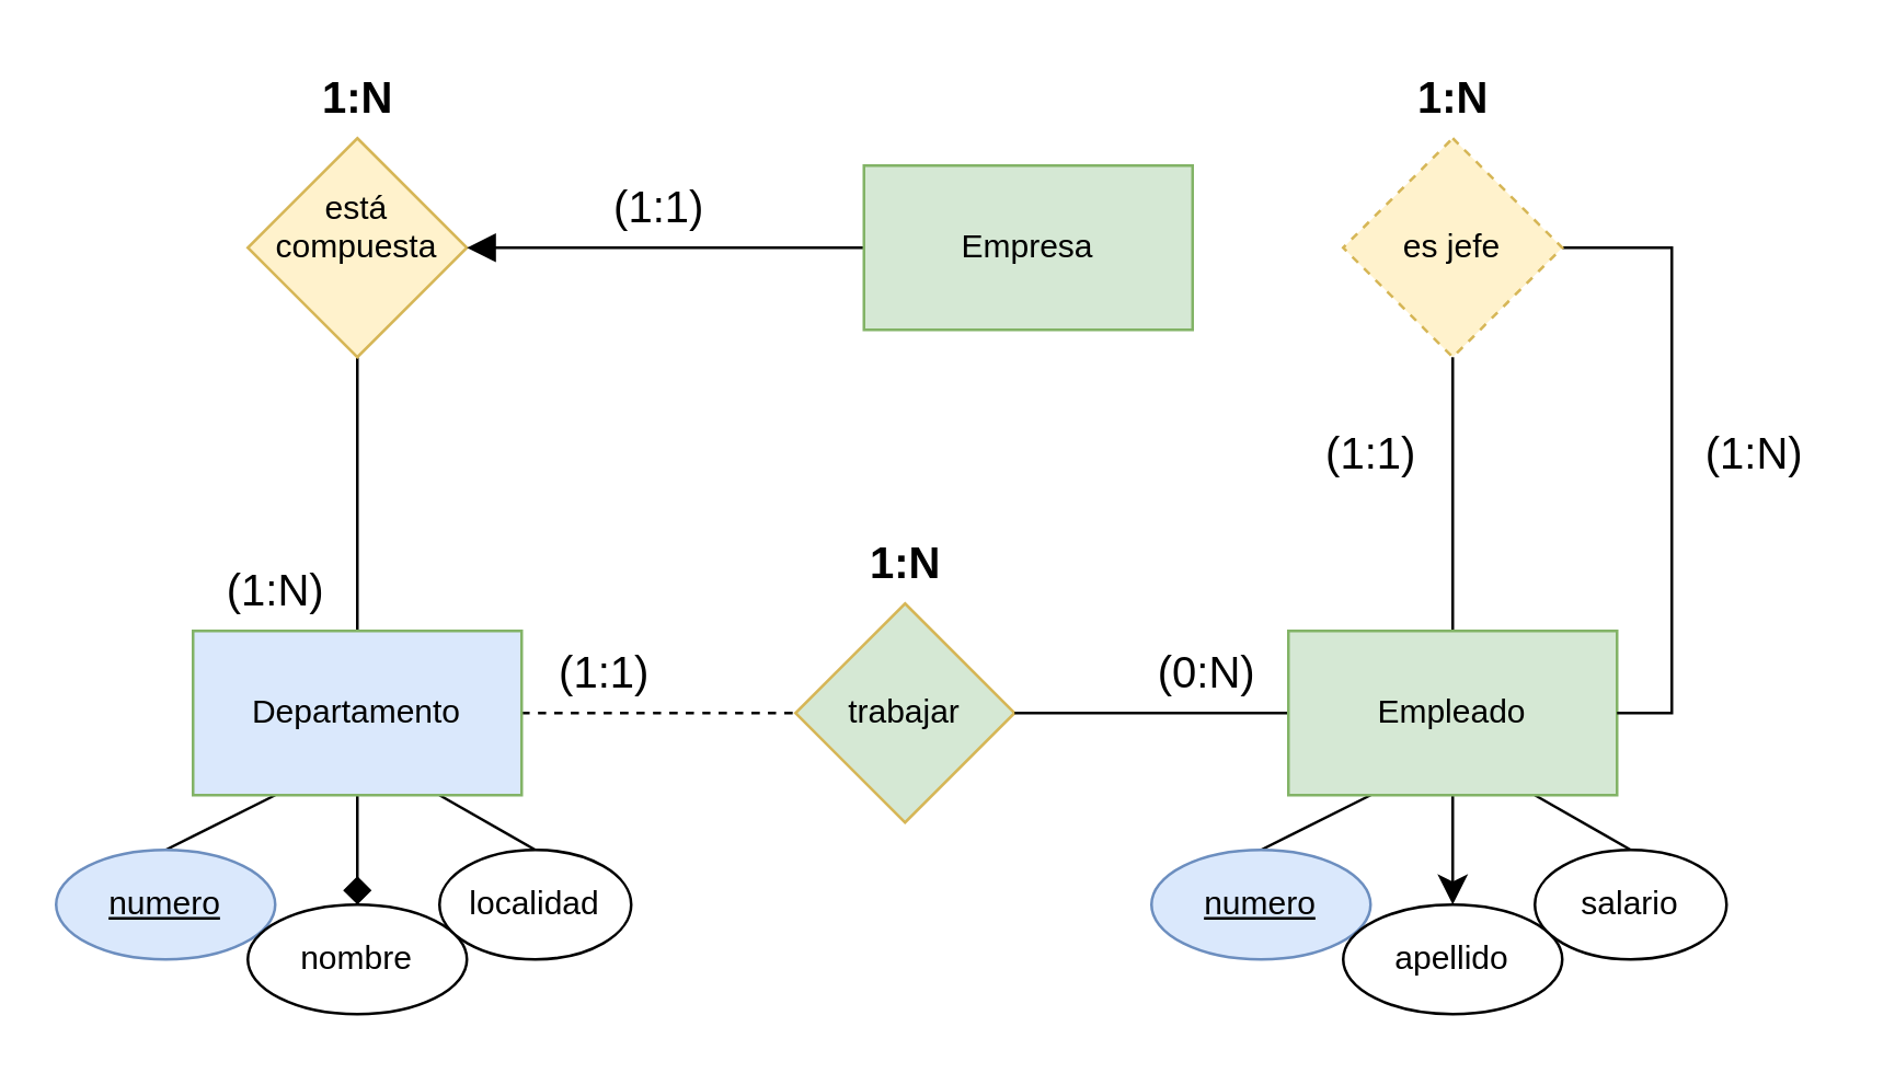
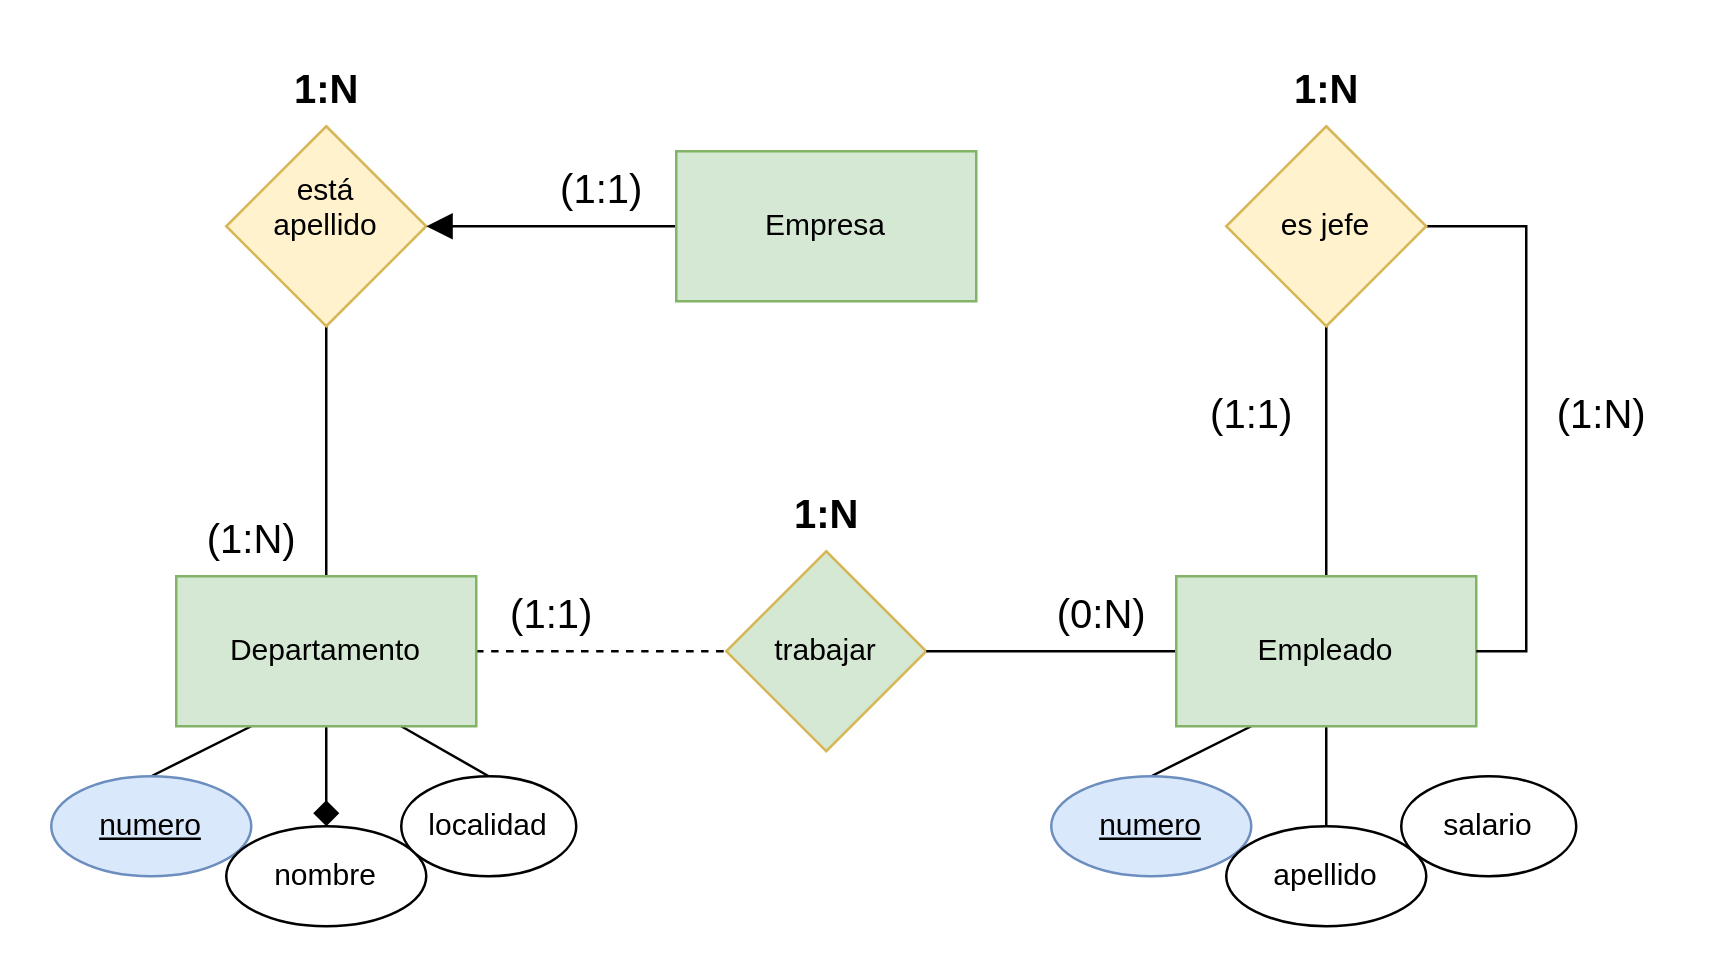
- <mxCell id="26" value="&lt;div&gt;está&lt;/div&gt;&lt;div&gt;compuesta&lt;/div&gt;&lt;div&gt;&lt;br&gt;&lt;/div&gt;" style="rhombus;whiteSpace=wrap;html=1;fillColor=#fff2cc;strokeColor=#d6b656;" vertex="1" parent="1"><mxGeometry x="90" y="50" width="80" height="80" as="geometry" /></mxCell>
+ <mxCell id="26" value="&lt;div&gt;está&lt;/div&gt;&lt;div&gt;apellido&lt;/div&gt;&lt;div&gt;&lt;br&gt;&lt;/div&gt;" style="rhombus;whiteSpace=wrap;html=1;fillColor=#fff2cc;strokeColor=#d6b656;" vertex="1" parent="1"><mxGeometry x="90" y="50" width="80" height="80" as="geometry" /></mxCell>
- <mxCell id="28" value="Empresa" style="rounded=0;whiteSpace=wrap;html=1;fillColor=#d5e8d4;strokeColor=#82b366;" vertex="1" parent="1"><mxGeometry x="315" y="60" width="120" height="60" as="geometry" /></mxCell>
+ <mxCell id="28" value="Empresa" style="rounded=0;whiteSpace=wrap;html=1;fillColor=#d5e8d4;strokeColor=#82b366;" vertex="1" parent="1"><mxGeometry x="270" y="60" width="120" height="60" as="geometry" /></mxCell>
- <mxCell id="25" value="es jefe" style="rhombus;whiteSpace=wrap;html=1;fillColor=#fff2cc;strokeColor=#d6b656;dashed=1;" vertex="1" parent="1"><mxGeometry x="490" y="50" width="80" height="80" as="geometry" /></mxCell>
+ <mxCell id="25" value="es jefe" style="rhombus;whiteSpace=wrap;html=1;fillColor=#fff2cc;strokeColor=#d6b656;" vertex="1" parent="1"><mxGeometry x="490" y="50" width="80" height="80" as="geometry" /></mxCell>
- <mxCell id="7" value="Departamento" style="rounded=0;whiteSpace=wrap;html=1;fillColor=#dae8fc;strokeColor=#82b366;" vertex="1" parent="1"><mxGeometry x="70" y="230" width="120" height="60" as="geometry" /></mxCell>
+ <mxCell id="7" value="Departamento" style="rounded=0;whiteSpace=wrap;html=1;fillColor=#d5e8d4;strokeColor=#82b366;" vertex="1" parent="1"><mxGeometry x="70" y="230" width="120" height="60" as="geometry" /></mxCell>
- <mxCell id="14" style="edgeStyle=none;curved=1;rounded=0;orthogonalLoop=1;jettySize=auto;html=1;exitX=0.75;exitY=1;exitDx=0;exitDy=0;entryX=0.5;entryY=0;entryDx=0;entryDy=0;fontSize=12;startSize=8;endSize=8;endArrow=none;startFill=0;" edge="1" parent="1" source="17" target="20"><mxGeometry relative="1" as="geometry" /></mxCell>
- <mxCell id="12" style="edgeStyle=none;curved=1;rounded=0;orthogonalLoop=1;jettySize=auto;html=1;exitX=0.5;exitY=1;exitDx=0;exitDy=0;entryX=0.5;entryY=0;entryDx=0;entryDy=0;fontSize=12;startSize=8;endSize=8;endArrow=classic;startFill=0;" edge="1" parent="1" source="17" target="19"><mxGeometry relative="1" as="geometry" /></mxCell>
+ <mxCell id="12" style="edgeStyle=none;curved=1;rounded=0;orthogonalLoop=1;jettySize=auto;html=1;exitX=0.5;exitY=1;exitDx=0;exitDy=0;entryX=0.5;entryY=0;entryDx=0;entryDy=0;fontSize=12;startSize=8;endSize=8;endArrow=none;startFill=0;" edge="1" parent="1" source="17" target="19"><mxGeometry relative="1" as="geometry" /></mxCell>
